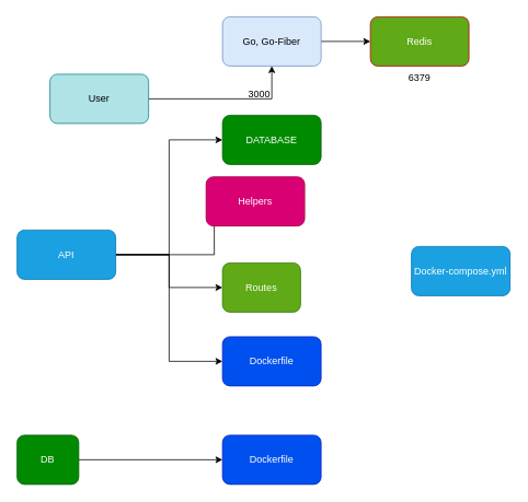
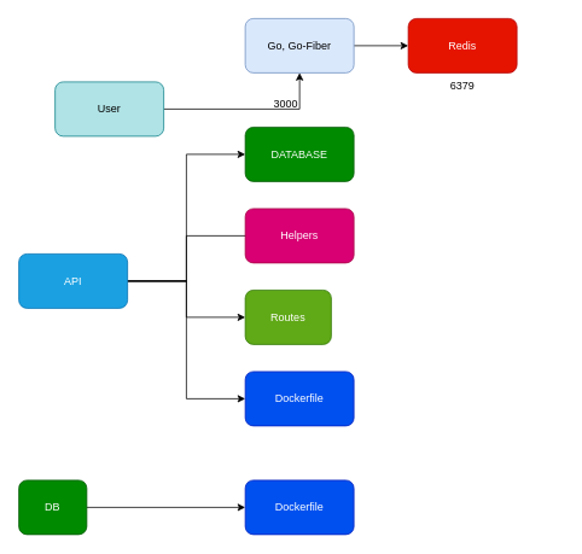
- <mxCell id="6" value="Redis" style="rounded=1;whiteSpace=wrap;html=1;fillColor=#60a917;fontColor=#ffffff;strokeColor=#B20000;" vertex="1" parent="1"><mxGeometry x="450" y="20" width="120" height="60" as="geometry" /></mxCell>
+ <mxCell id="6" value="Redis" style="rounded=1;whiteSpace=wrap;html=1;fillColor=#e51400;fontColor=#ffffff;strokeColor=#B20000;" vertex="1" parent="1"><mxGeometry x="450" y="20" width="120" height="60" as="geometry" /></mxCell>
- <mxCell id="15" value="Helpers" style="rounded=1;whiteSpace=wrap;html=1;fillColor=#d80073;fontColor=#ffffff;strokeColor=#A50040;" vertex="1" parent="1"><mxGeometry x="250" y="215" width="120" height="60" as="geometry" /></mxCell>
+ <mxCell id="15" value="Helpers" style="rounded=1;whiteSpace=wrap;html=1;fillColor=#d80073;fontColor=#ffffff;strokeColor=#A50040;" vertex="1" parent="1"><mxGeometry x="270" y="230" width="120" height="60" as="geometry" /></mxCell>
- <mxCell id="21" value="Docker-compose.yml" style="rounded=1;whiteSpace=wrap;html=1;fillColor=#1ba1e2;strokeColor=#006EAF;fontColor=#ffffff;" vertex="1" parent="1"><mxGeometry x="500" y="300" width="120" height="60" as="geometry" /></mxCell>
